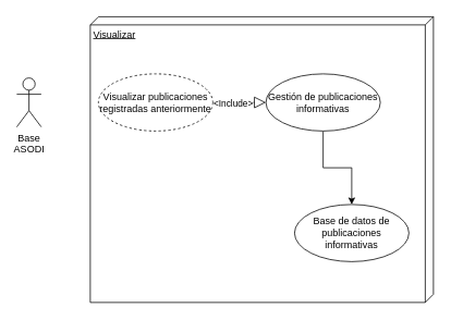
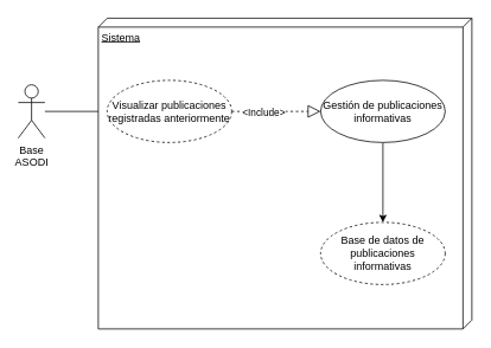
- <mxCell id="4" value="Visualizar&lt;br&gt;" style="verticalAlign=top;align=left;spacingTop=8;spacingLeft=2;spacingRight=12;shape=cube;size=10;direction=south;fontStyle=4;html=1;whiteSpace=wrap;" parent="1" vertex="1"><mxGeometry x="110" y="20" width="420" height="350" as="geometry" /></mxCell>
+ <mxCell id="4" value="Sistema&lt;br&gt;" style="verticalAlign=top;align=left;spacingTop=8;spacingLeft=2;spacingRight=12;shape=cube;size=10;direction=south;fontStyle=4;html=1;whiteSpace=wrap;" parent="1" vertex="1"><mxGeometry x="110" y="20" width="420" height="350" as="geometry" /></mxCell>
+ <mxCell id="2" style="edgeStyle=orthogonalEdgeStyle;rounded=0;orthogonalLoop=1;jettySize=auto;html=1;entryX=0;entryY=0.5;entryDx=0;entryDy=0;" parent="1" source="3" target="5" edge="1"><mxGeometry relative="1" as="geometry" /></mxCell>
- <mxCell id="9" value="Gestión de publicaciones informativas" style="ellipse;whiteSpace=wrap;html=1;" parent="1" vertex="1"><mxGeometry x="325" y="90" width="140" height="70" as="geometry" /></mxCell>
+ <mxCell id="9" value="Gestión de publicaciones informativas" style="ellipse;whiteSpace=wrap;html=1;" parent="1" vertex="1"><mxGeometry x="360" y="90" width="140" height="70" as="geometry" /></mxCell>
- <mxCell id="10" value="Base de datos de publicaciones informativas" style="ellipse;whiteSpace=wrap;html=1;" parent="1" vertex="1"><mxGeometry x="360" y="250" width="140" height="70" as="geometry" /></mxCell>
+ <mxCell id="10" value="Base de datos de publicaciones informativas" style="ellipse;whiteSpace=wrap;html=1;dashed=1;" parent="1" vertex="1"><mxGeometry x="360" y="250" width="140" height="70" as="geometry" /></mxCell>
